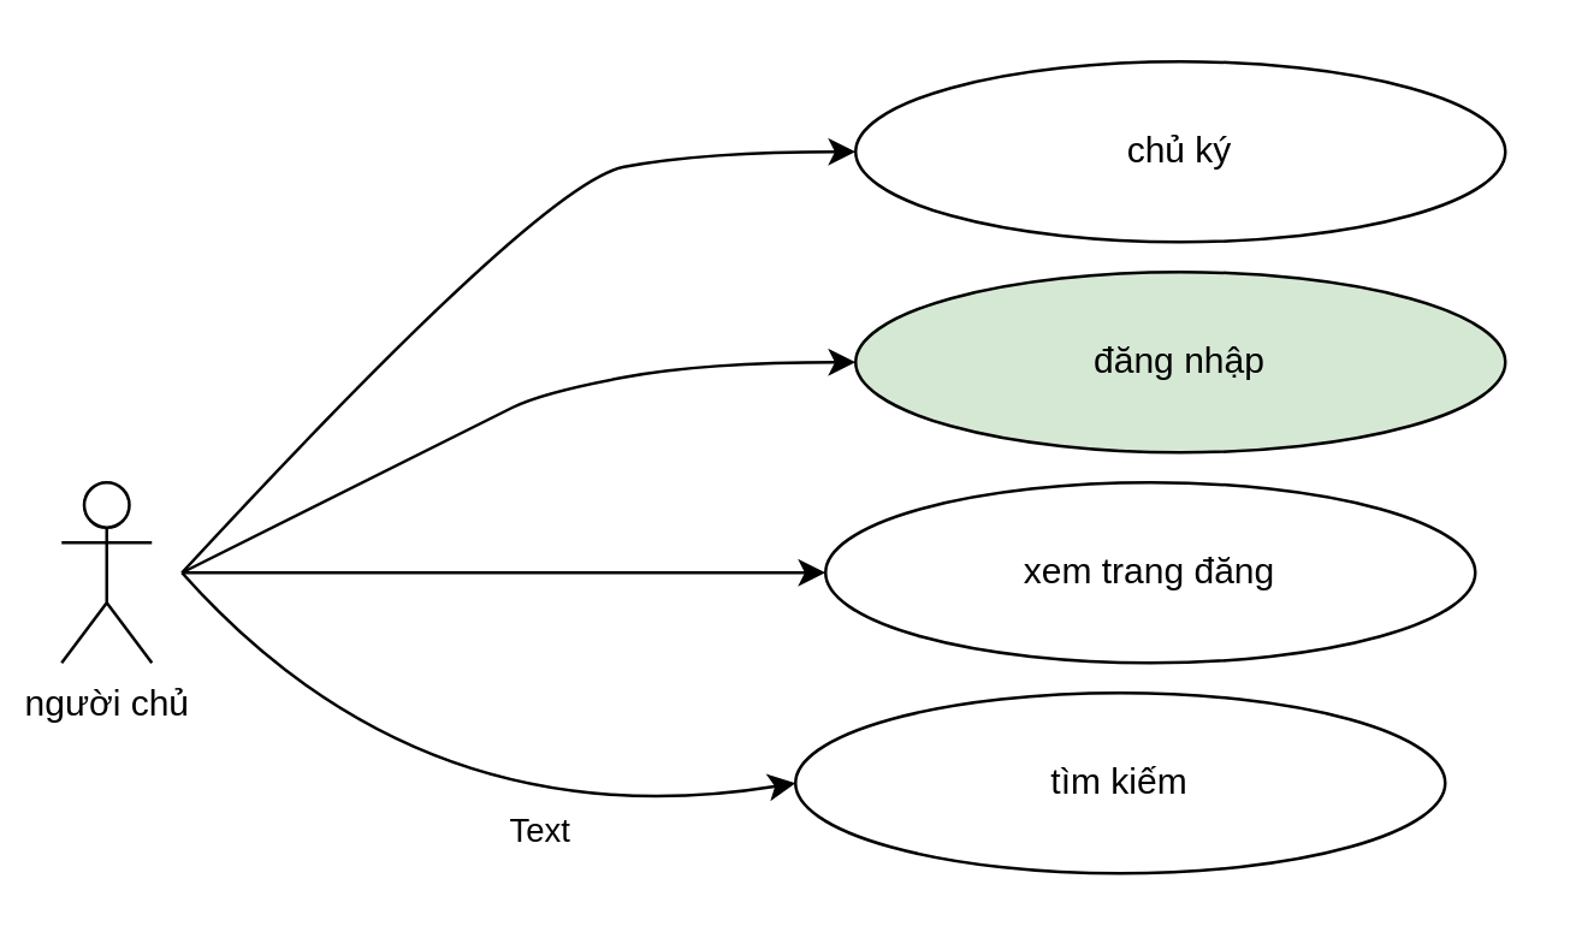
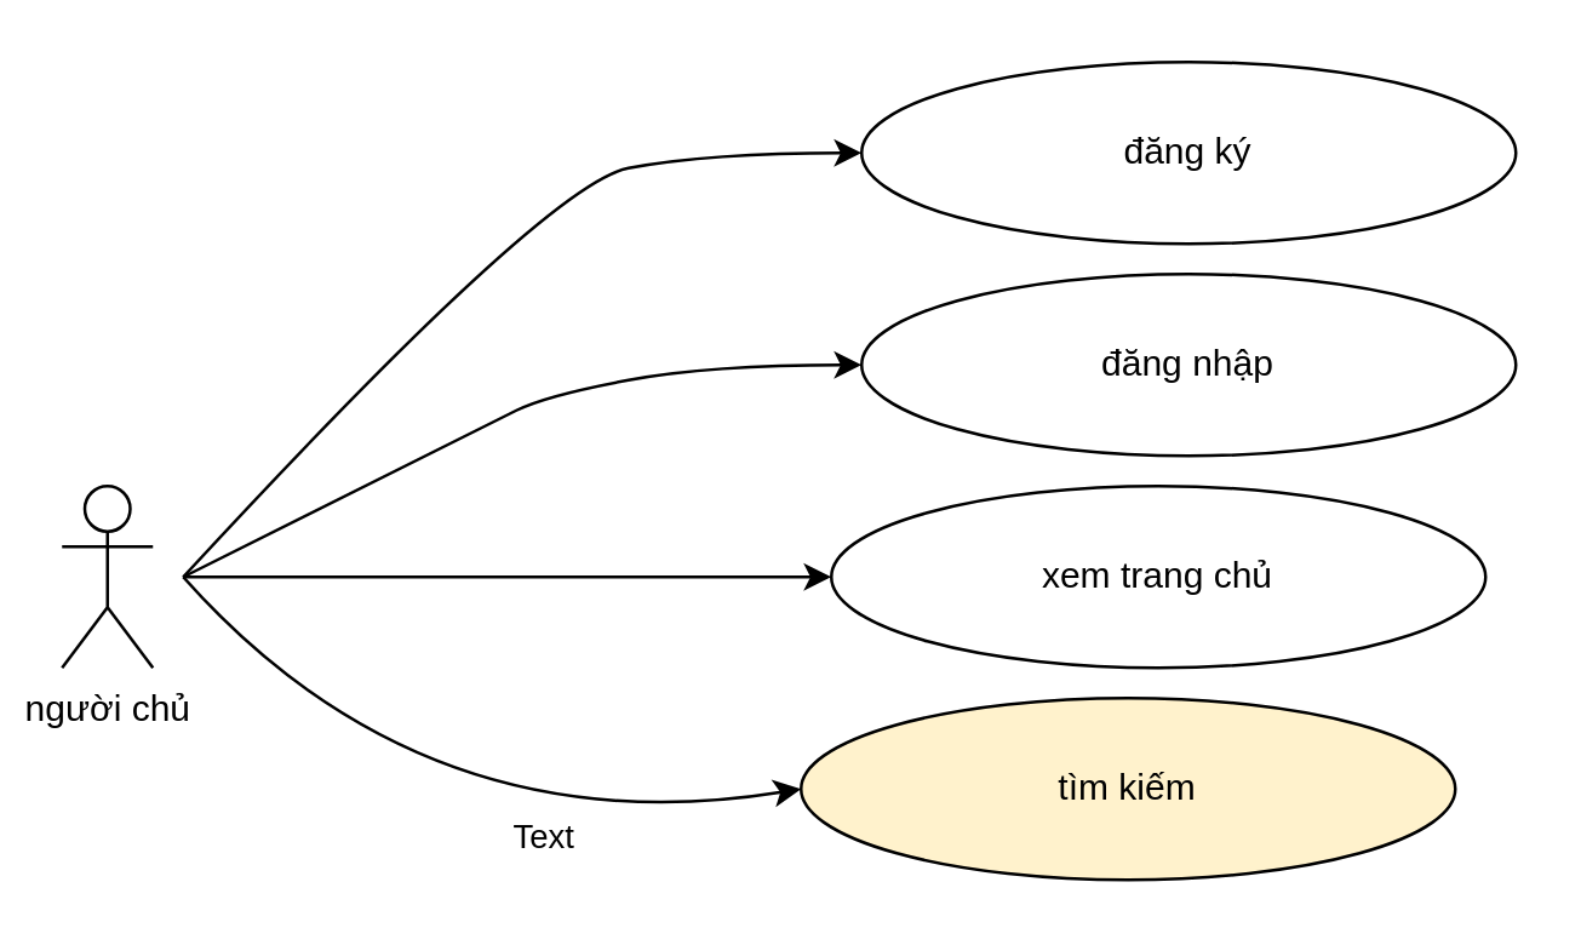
- <mxCell id="11" value="chủ ký" style="ellipse;whiteSpace=wrap;html=1;" vertex="1" parent="1"><mxGeometry x="284" y="20" width="216" height="60" as="geometry" /></mxCell>
+ <mxCell id="11" value="đăng ký" style="ellipse;whiteSpace=wrap;html=1;" vertex="1" parent="1"><mxGeometry x="284" y="20" width="216" height="60" as="geometry" /></mxCell>
- <mxCell id="9" value="đăng nhập" style="ellipse;whiteSpace=wrap;html=1;fillColor=#d5e8d4;" vertex="1" parent="1"><mxGeometry x="284" y="90" width="216" height="60" as="geometry" /></mxCell>
+ <mxCell id="9" value="đăng nhập" style="ellipse;whiteSpace=wrap;html=1;" vertex="1" parent="1"><mxGeometry x="284" y="90" width="216" height="60" as="geometry" /></mxCell>
- <mxCell id="7" value="xem trang đăng" style="ellipse;whiteSpace=wrap;html=1;" vertex="1" parent="1"><mxGeometry x="274" y="160" width="216" height="60" as="geometry" /></mxCell>
+ <mxCell id="7" value="xem trang chủ" style="ellipse;whiteSpace=wrap;html=1;" vertex="1" parent="1"><mxGeometry x="274" y="160" width="216" height="60" as="geometry" /></mxCell>
- <mxCell id="5" value="tìm kiếm" style="ellipse;whiteSpace=wrap;html=1;" vertex="1" parent="1"><mxGeometry x="264" y="230" width="216" height="60" as="geometry" /></mxCell>
+ <mxCell id="5" value="tìm kiếm" style="ellipse;whiteSpace=wrap;html=1;fillColor=#fff2cc;" vertex="1" parent="1"><mxGeometry x="264" y="230" width="216" height="60" as="geometry" /></mxCell>
